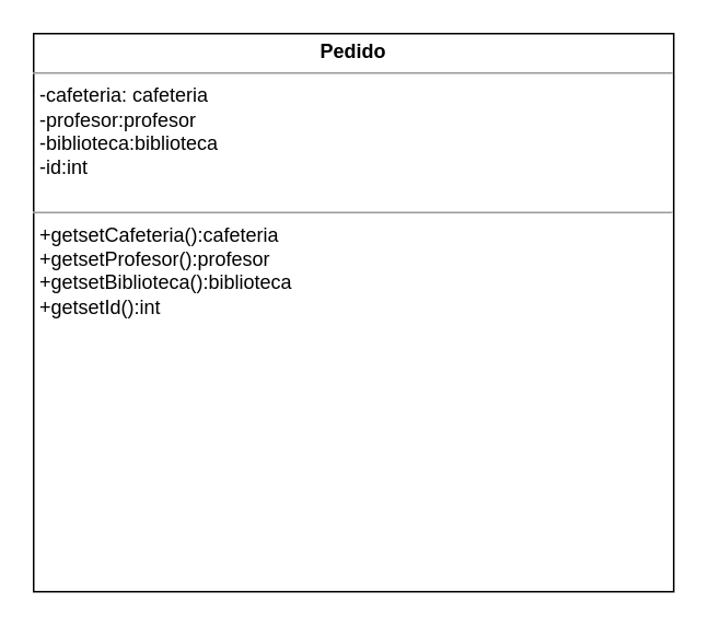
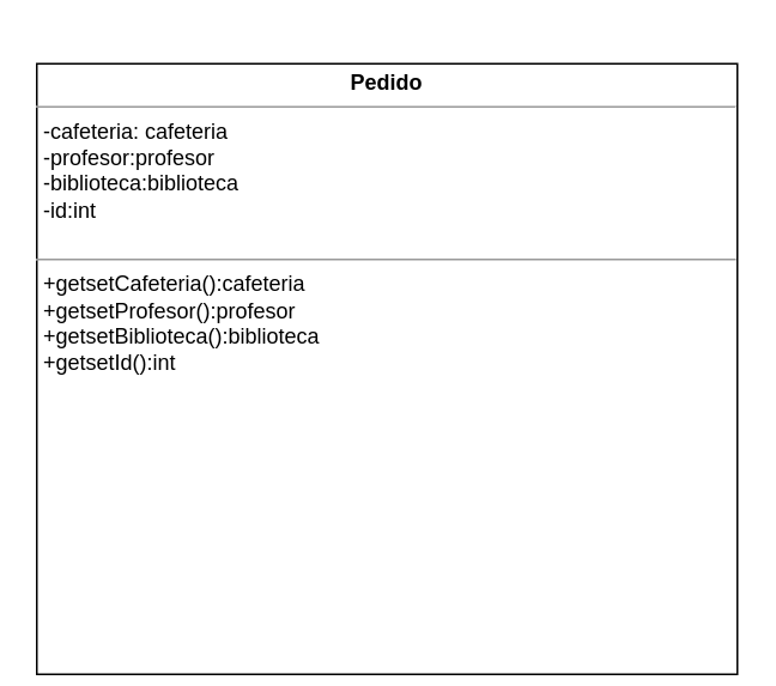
- <mxCell id="2" value="&lt;p style=&quot;margin: 0px ; margin-top: 4px ; text-align: center&quot;&gt;&lt;b&gt;Pedido&lt;/b&gt;&lt;/p&gt;&lt;hr size=&quot;1&quot;&gt;&lt;p style=&quot;margin: 0px ; margin-left: 4px&quot;&gt;-cafeteria: cafeteria&lt;/p&gt;&lt;p style=&quot;margin: 0px ; margin-left: 4px&quot;&gt;-profesor:profesor&lt;/p&gt;&lt;p style=&quot;margin: 0px ; margin-left: 4px&quot;&gt;-biblioteca:biblioteca&lt;/p&gt;&lt;p style=&quot;margin: 0px ; margin-left: 4px&quot;&gt;-id:int&lt;/p&gt;&lt;p style=&quot;margin: 0px ; margin-left: 4px&quot;&gt;&lt;br&gt;&lt;/p&gt;&lt;hr size=&quot;1&quot;&gt;&lt;p style=&quot;margin: 0px ; margin-left: 4px&quot;&gt;+getsetCafeteria():cafeteria&lt;/p&gt;&lt;p style=&quot;margin: 0px ; margin-left: 4px&quot;&gt;+getsetProfesor():profesor&lt;/p&gt;&lt;p style=&quot;margin: 0px ; margin-left: 4px&quot;&gt;+getsetBiblioteca():biblioteca&lt;/p&gt;&lt;p style=&quot;margin: 0px ; margin-left: 4px&quot;&gt;+getsetId():int&lt;/p&gt;" style="verticalAlign=top;align=left;overflow=fill;fontSize=12;fontFamily=Helvetica;html=1;" vertex="1" parent="1"><mxGeometry width="390" height="340" as="geometry" x="20" y="20" /></mxCell>
+ <mxCell id="2" value="&lt;p style=&quot;margin: 0px ; margin-top: 4px ; text-align: center&quot;&gt;&lt;b&gt;Pedido&lt;/b&gt;&lt;/p&gt;&lt;hr size=&quot;1&quot;&gt;&lt;p style=&quot;margin: 0px ; margin-left: 4px&quot;&gt;-cafeteria: cafeteria&lt;/p&gt;&lt;p style=&quot;margin: 0px ; margin-left: 4px&quot;&gt;-profesor:profesor&lt;/p&gt;&lt;p style=&quot;margin: 0px ; margin-left: 4px&quot;&gt;-biblioteca:biblioteca&lt;/p&gt;&lt;p style=&quot;margin: 0px ; margin-left: 4px&quot;&gt;-id:int&lt;/p&gt;&lt;p style=&quot;margin: 0px ; margin-left: 4px&quot;&gt;&lt;br&gt;&lt;/p&gt;&lt;hr size=&quot;1&quot;&gt;&lt;p style=&quot;margin: 0px ; margin-left: 4px&quot;&gt;+getsetCafeteria():cafeteria&lt;/p&gt;&lt;p style=&quot;margin: 0px ; margin-left: 4px&quot;&gt;+getsetProfesor():profesor&lt;/p&gt;&lt;p style=&quot;margin: 0px ; margin-left: 4px&quot;&gt;+getsetBiblioteca():biblioteca&lt;/p&gt;&lt;p style=&quot;margin: 0px ; margin-left: 4px&quot;&gt;+getsetId():int&lt;/p&gt;" style="verticalAlign=top;align=left;overflow=fill;fontSize=12;fontFamily=Helvetica;html=1;" vertex="1" parent="1"><mxGeometry x="20" y="35" width="390" height="340" as="geometry" /></mxCell>
